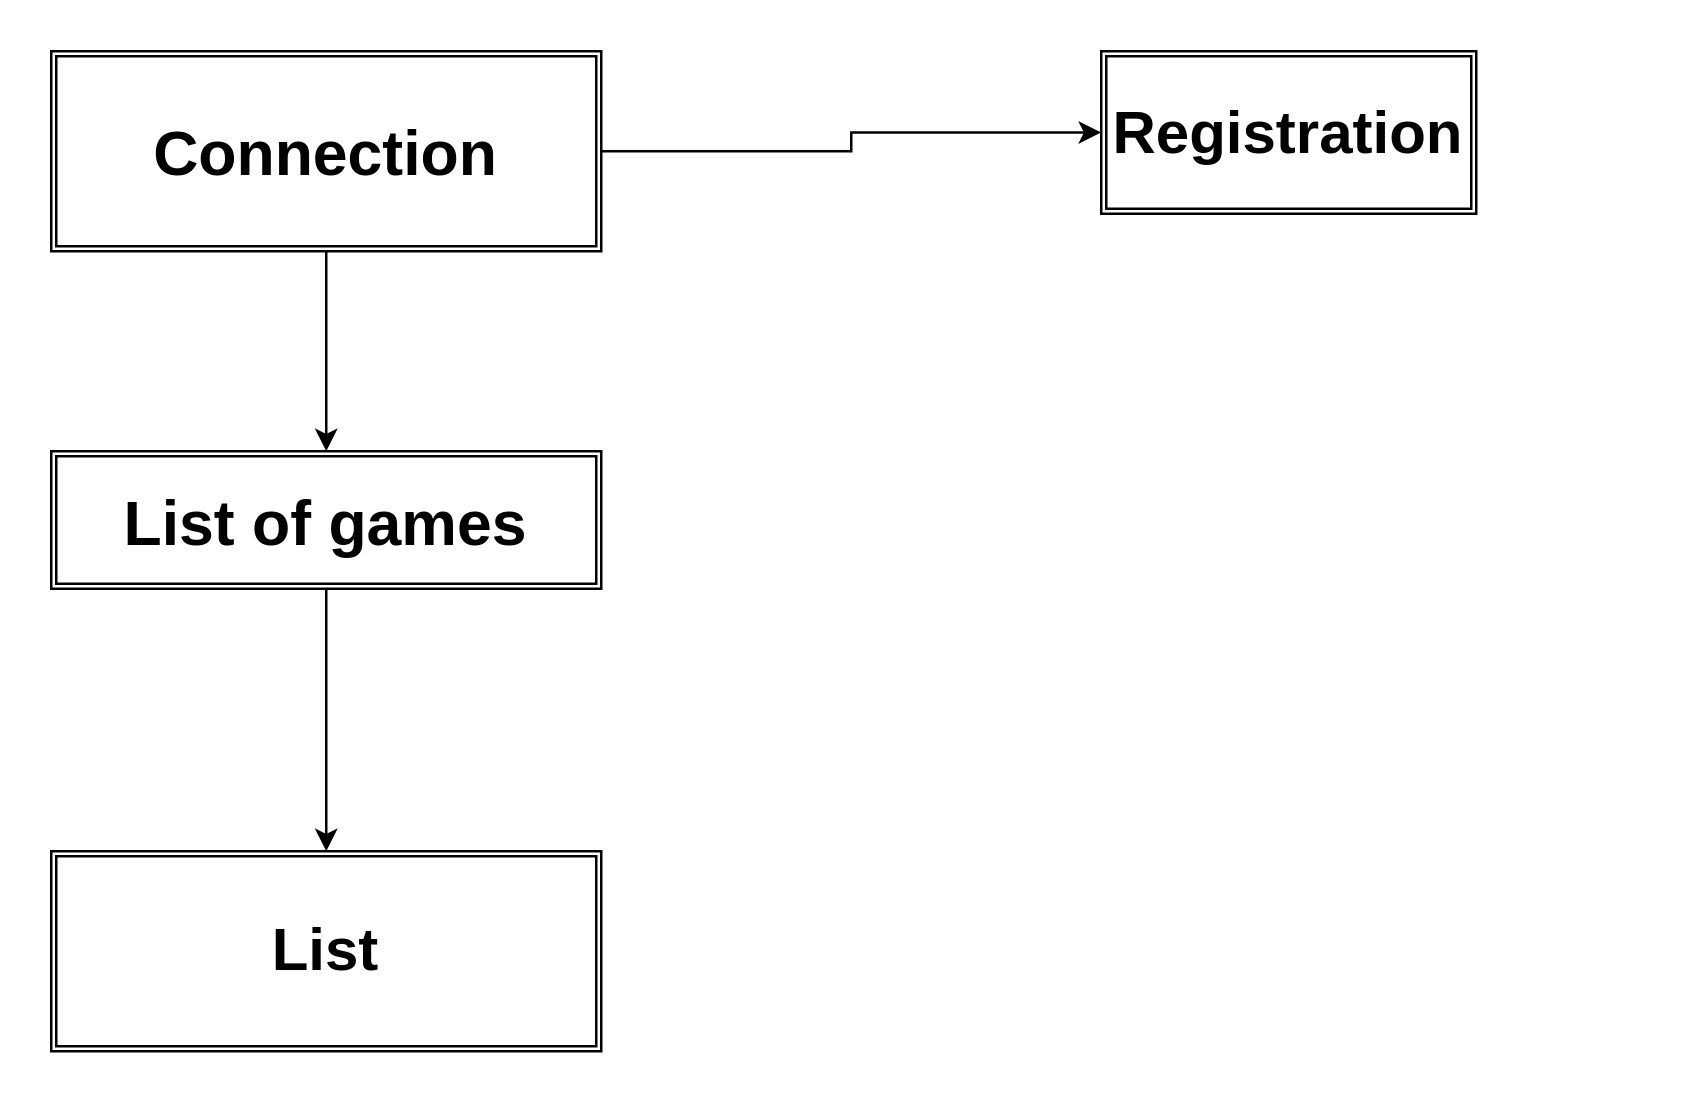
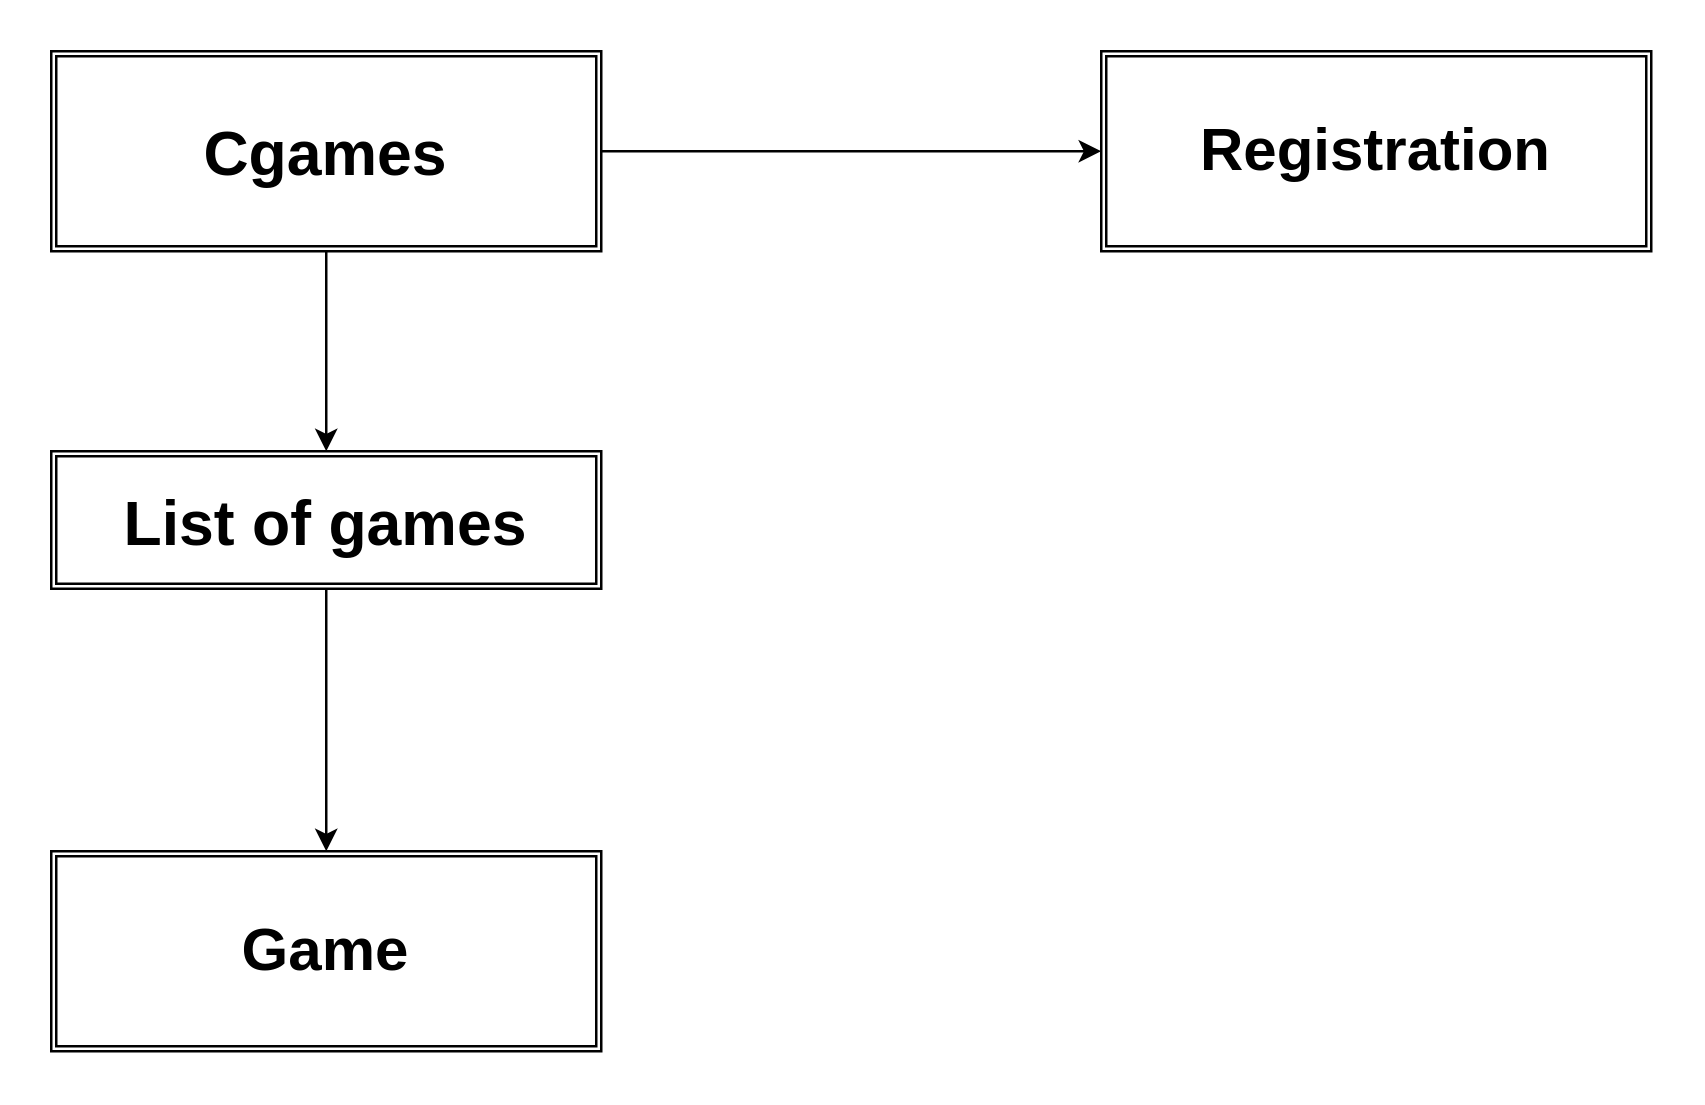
- <mxCell id="8" value="&lt;h1&gt;Registration&lt;/h1&gt;" style="shape=ext;double=1;rounded=0;whiteSpace=wrap;html=1;" vertex="1" parent="1"><mxGeometry x="440" y="20" width="150" height="65" as="geometry" /></mxCell>
+ <mxCell id="8" value="&lt;h1&gt;Registration&lt;/h1&gt;" style="shape=ext;double=1;rounded=0;whiteSpace=wrap;html=1;" vertex="1" parent="1"><mxGeometry x="440" y="20" width="220" height="80" as="geometry" /></mxCell>
- <mxCell id="4" value="&lt;h1 style=&quot;font-size: 25px&quot;&gt;&lt;font style=&quot;font-size: 25px&quot;&gt;C&lt;font style=&quot;font-size: 25px&quot;&gt;onnection&lt;/font&gt;&lt;/font&gt;&lt;/h1&gt;" style="shape=ext;double=1;rounded=0;whiteSpace=wrap;html=1;" vertex="1" parent="1"><mxGeometry x="20" y="20" width="220" height="80" as="geometry" /></mxCell>
+ <mxCell id="4" value="&lt;h1 style=&quot;font-size: 25px&quot;&gt;&lt;font style=&quot;font-size: 25px&quot;&gt;C&lt;font style=&quot;font-size: 25px&quot;&gt;games&lt;/font&gt;&lt;/font&gt;&lt;/h1&gt;" style="shape=ext;double=1;rounded=0;whiteSpace=wrap;html=1;" vertex="1" parent="1"><mxGeometry x="20" y="20" width="220" height="80" as="geometry" /></mxCell>
- <mxCell id="7" value="&lt;h1&gt;List&lt;/h1&gt;" style="shape=ext;double=1;rounded=0;whiteSpace=wrap;html=1;" vertex="1" parent="1"><mxGeometry x="20" y="340" width="220" height="80" as="geometry" /></mxCell>
+ <mxCell id="7" value="&lt;h1&gt;Game&lt;/h1&gt;" style="shape=ext;double=1;rounded=0;whiteSpace=wrap;html=1;" vertex="1" parent="1"><mxGeometry x="20" y="340" width="220" height="80" as="geometry" /></mxCell>
